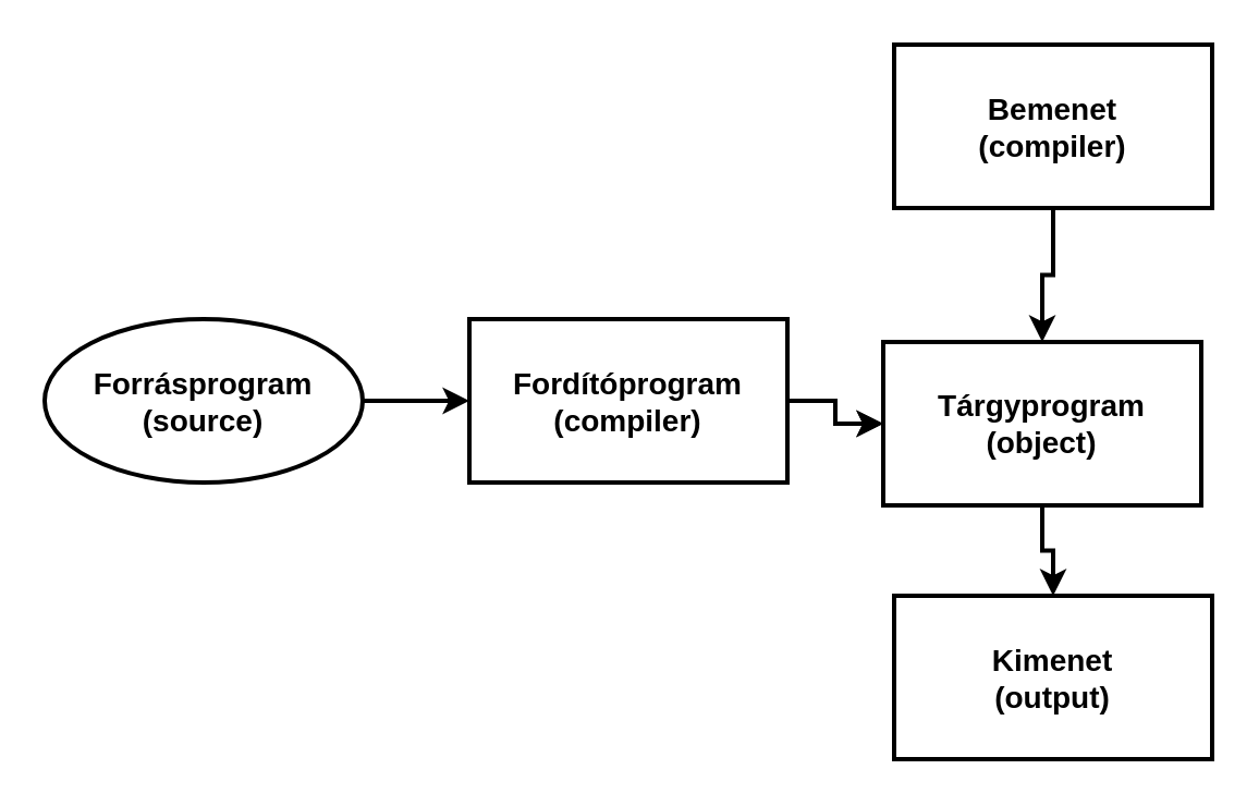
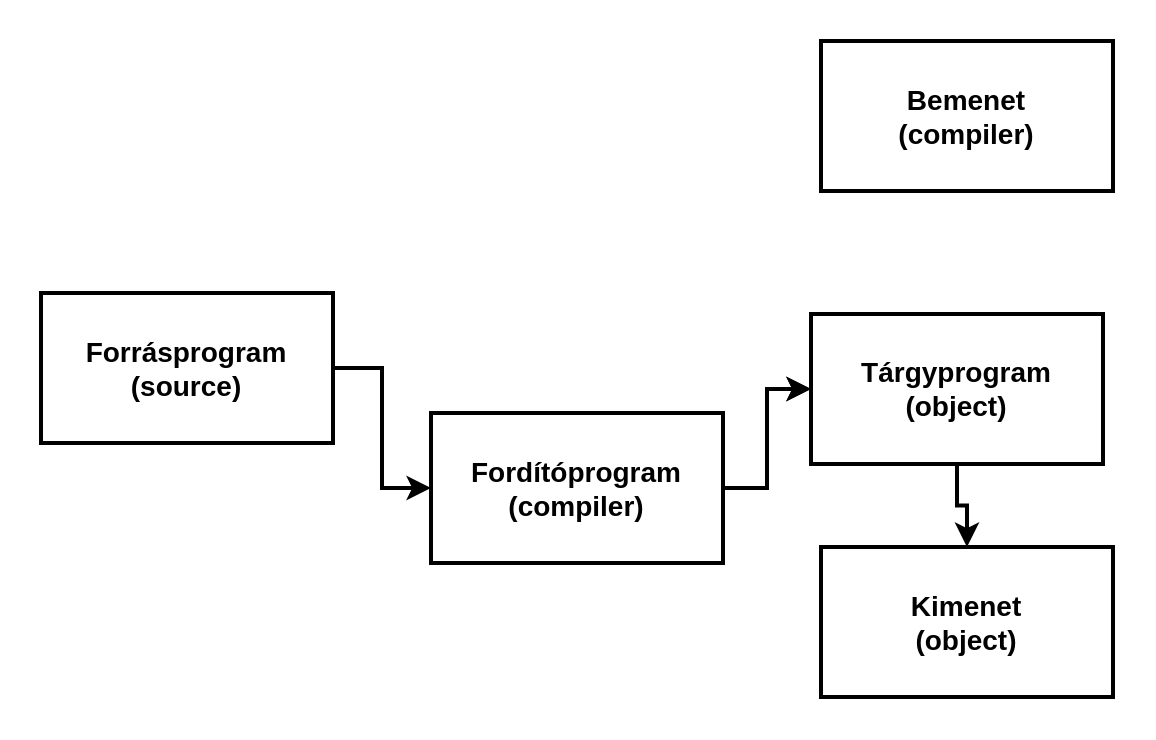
- <mxCell id="8" style="edgeStyle=orthogonalEdgeStyle;rounded=0;orthogonalLoop=1;jettySize=auto;html=1;exitX=0.5;exitY=1;exitDx=0;exitDy=0;entryX=0.5;entryY=0;entryDx=0;entryDy=0;fontSize=14;strokeWidth=2;" edge="1" parent="1" source="9" target="6"><mxGeometry relative="1" as="geometry" /></mxCell>
- <mxCell id="2" value="Forrásprogram&lt;br style=&quot;font-size: 14px;&quot;&gt;(source)" style="ellipse;whiteSpace=wrap;html=1;fontSize=14;fontStyle=1;strokeWidth=2;" vertex="1" parent="1"><mxGeometry x="20" y="146" width="146" height="75" as="geometry" /></mxCell>
+ <mxCell id="2" value="Forrásprogram&lt;br style=&quot;font-size: 14px;&quot;&gt;(source)" style="rounded=0;whiteSpace=wrap;html=1;fontSize=14;fontStyle=1;strokeWidth=2;" vertex="1" parent="1"><mxGeometry x="20" y="146" width="146" height="75" as="geometry" /></mxCell>
- <mxCell id="4" value="Fordítóprogram&lt;br style=&quot;font-size: 14px&quot;&gt;(compiler)" style="rounded=0;whiteSpace=wrap;html=1;fontSize=14;fontStyle=1;strokeWidth=2;" vertex="1" parent="1"><mxGeometry x="215" y="146" width="146" height="75" as="geometry" /></mxCell>
+ <mxCell id="4" value="Fordítóprogram&lt;br style=&quot;font-size: 14px&quot;&gt;(compiler)" style="rounded=0;whiteSpace=wrap;html=1;fontSize=14;fontStyle=1;strokeWidth=2;" vertex="1" parent="1"><mxGeometry x="215" y="206" width="146" height="75" as="geometry" /></mxCell>
- <mxCell id="10" value="Kimenet&lt;br style=&quot;font-size: 14px&quot;&gt;(output)" style="rounded=0;whiteSpace=wrap;html=1;fontSize=14;fontStyle=1;strokeWidth=2;" vertex="1" parent="1"><mxGeometry x="410" y="273" width="146" height="75" as="geometry" /></mxCell>
+ <mxCell id="10" value="Kimenet&lt;br style=&quot;font-size: 14px&quot;&gt;(object)" style="rounded=0;whiteSpace=wrap;html=1;fontSize=14;fontStyle=1;strokeWidth=2;" vertex="1" parent="1"><mxGeometry x="410" y="273" width="146" height="75" as="geometry" /></mxCell>
